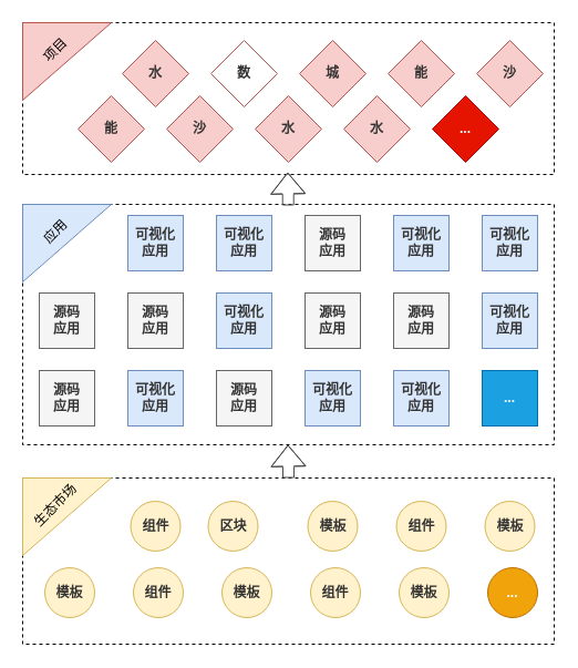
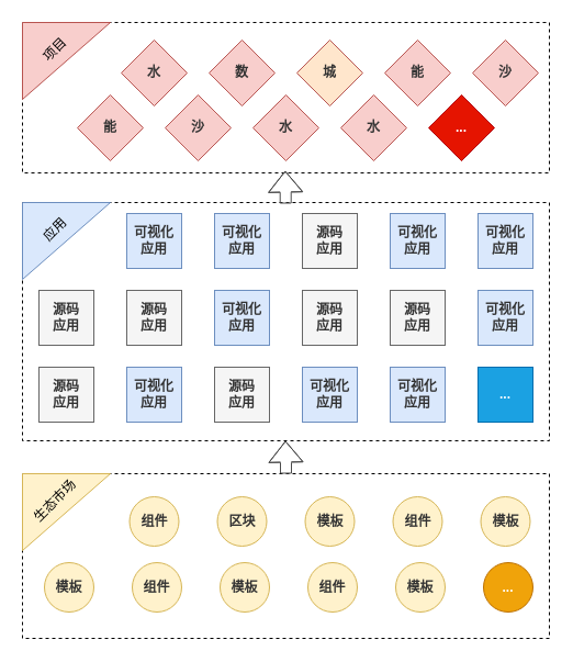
- <mxCell id="5" value="数" style="rhombus;whiteSpace=wrap;html=1;fillColor=#ffffff;strokeColor=#b85450;fontStyle=1;fontColor=#333333;" vertex="1" parent="1"><mxGeometry x="190" y="36" width="60" height="60" as="geometry" /></mxCell>
+ <mxCell id="5" value="数" style="rhombus;whiteSpace=wrap;html=1;fillColor=#f8cecc;strokeColor=#b85450;fontStyle=1;fontColor=#333333;" vertex="1" parent="1"><mxGeometry x="190" y="36" width="60" height="60" as="geometry" /></mxCell>
- <mxCell id="6" value="城" style="rhombus;whiteSpace=wrap;html=1;fillColor=#f8cecc;strokeColor=#b85450;fontStyle=1;fontColor=#333333;" vertex="1" parent="1"><mxGeometry x="270" y="36" width="60" height="60" as="geometry" /></mxCell>
+ <mxCell id="6" value="城" style="rhombus;whiteSpace=wrap;html=1;fillColor=#ffe6cc;strokeColor=#b85450;fontStyle=1;fontColor=#333333;" vertex="1" parent="1"><mxGeometry x="270" y="36" width="60" height="60" as="geometry" /></mxCell>
- <mxCell id="33" value="区块" style="ellipse;whiteSpace=wrap;html=1;aspect=fixed;fillColor=#fff2cc;strokeColor=#d6b656;fontStyle=1;fontColor=#333333;" vertex="1" parent="1"><mxGeometry x="187.5" y="452" width="45" height="45" as="geometry" /></mxCell>
+ <mxCell id="33" value="区块" style="ellipse;whiteSpace=wrap;html=1;aspect=fixed;fillColor=#fff2cc;strokeColor=#d6b656;fontStyle=1;fontColor=#333333;" vertex="1" parent="1"><mxGeometry x="197.5" y="452" width="45" height="45" as="geometry" /></mxCell>
